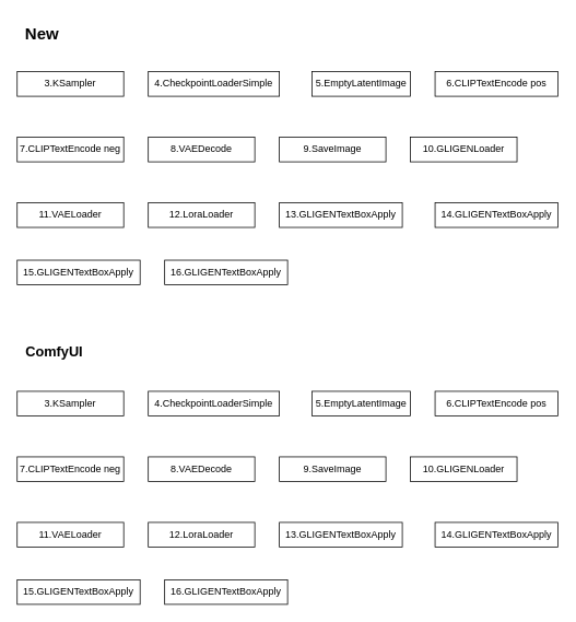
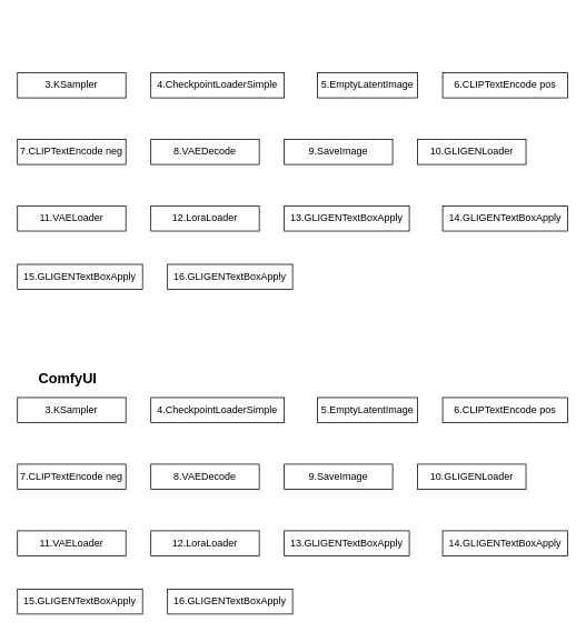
- <mxCell id="2" value="New" style="text;html=1;align=center;verticalAlign=middle;resizable=0;points=[];autosize=1;strokeColor=none;fillColor=none;fontStyle=1;fontSize=20;" vertex="1" parent="1"><mxGeometry x="20" y="20" width="60" height="40" as="geometry" /></mxCell>
- <mxCell id="31" value="ComfyUI" style="text;html=1;align=center;verticalAlign=middle;resizable=0;points=[];autosize=1;strokeColor=none;fillColor=none;fontStyle=1;fontSize=17;" vertex="1" parent="1"><mxGeometry x="20" y="415" width="90" height="30" as="geometry" /></mxCell>
+ <mxCell id="31" value="ComfyUI" style="text;html=1;align=center;verticalAlign=middle;resizable=0;points=[];autosize=1;strokeColor=none;fillColor=none;fontStyle=1;fontSize=17;" vertex="1" parent="1"><mxGeometry x="35" y="440" width="90" height="30" as="geometry" /></mxCell>
